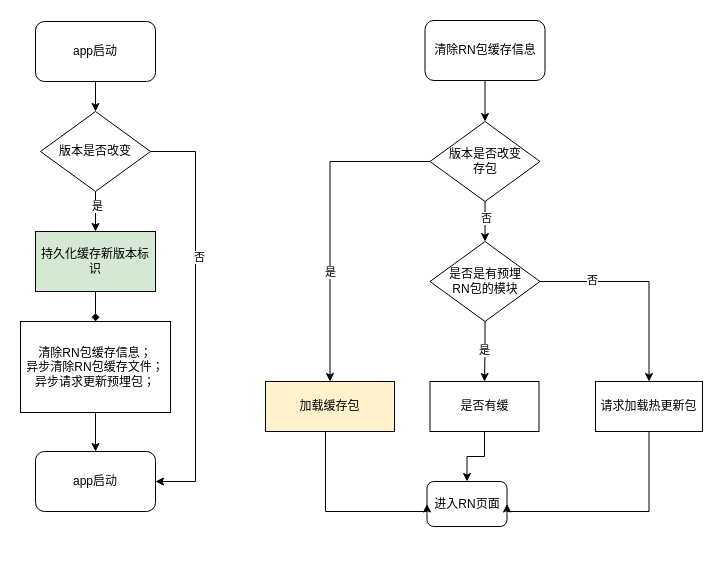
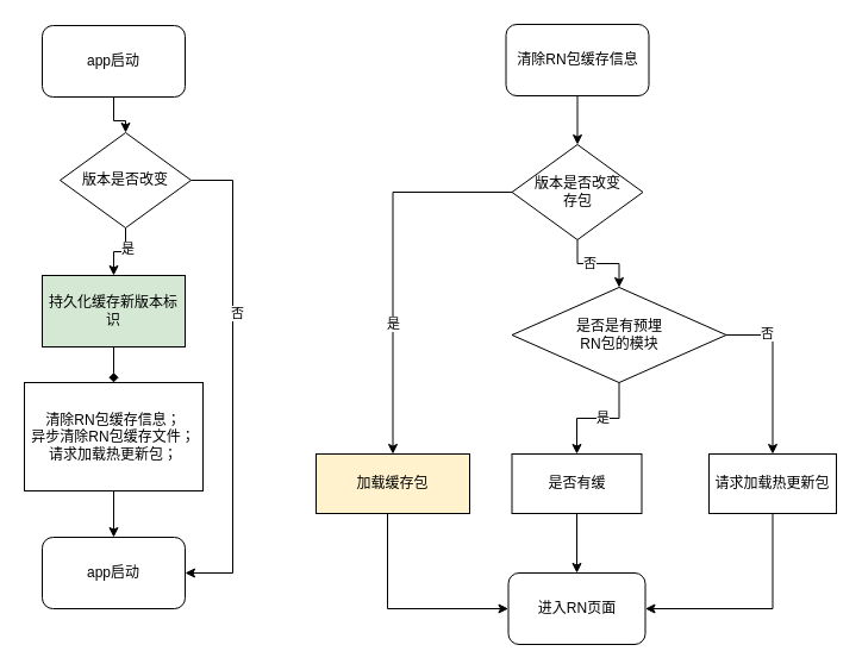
- <mxCell id="8" value="版本是否改变" style="rhombus;whiteSpace=wrap;html=1;" parent="1" vertex="1"><mxGeometry x="40" y="111" width="110" height="80" as="geometry" /></mxCell>
+ <mxCell id="8" value="版本是否改变" style="rhombus;whiteSpace=wrap;html=1;" parent="1" vertex="1"><mxGeometry x="50" y="111" width="110" height="80" as="geometry" /></mxCell>
- <mxCell id="28" value="是否是有预埋&lt;br style=&quot;border-color: var(--border-color);&quot;&gt;RN包的模块" style="rhombus;whiteSpace=wrap;html=1;" parent="1" vertex="1"><mxGeometry x="429.5" y="241" width="110" height="80" as="geometry" /></mxCell>
+ <mxCell id="28" value="是否是有预埋&lt;br style=&quot;border-color: var(--border-color);&quot;&gt;RN包的模块" style="rhombus;whiteSpace=wrap;html=1;" parent="1" vertex="1"><mxGeometry x="429.5" y="241" width="180" height="80" as="geometry" /></mxCell>
- <mxCell id="32" value="清除RN包缓存信息；&lt;br&gt;异步清除RN包缓存文件；&lt;br&gt;异步请求更新预埋包；" style="whiteSpace=wrap;html=1;" vertex="1" parent="1"><mxGeometry x="20" y="321" width="150" height="91" as="geometry" /></mxCell>
+ <mxCell id="32" value="清除RN包缓存信息；&lt;br&gt;异步清除RN包缓存文件；&lt;br&gt;请求加载热更新包；" style="whiteSpace=wrap;html=1;" vertex="1" parent="1"><mxGeometry x="20" y="321" width="150" height="91" as="geometry" /></mxCell>
- <mxCell id="16" value="进入RN页面" style="rounded=1;whiteSpace=wrap;html=1;" parent="1" vertex="1"><mxGeometry x="426.5" y="481" width="80" height="45" as="geometry" /></mxCell>
+ <mxCell id="16" value="进入RN页面" style="rounded=1;whiteSpace=wrap;html=1;" parent="1" vertex="1"><mxGeometry x="426.5" y="481" width="115" height="60" as="geometry" /></mxCell>
